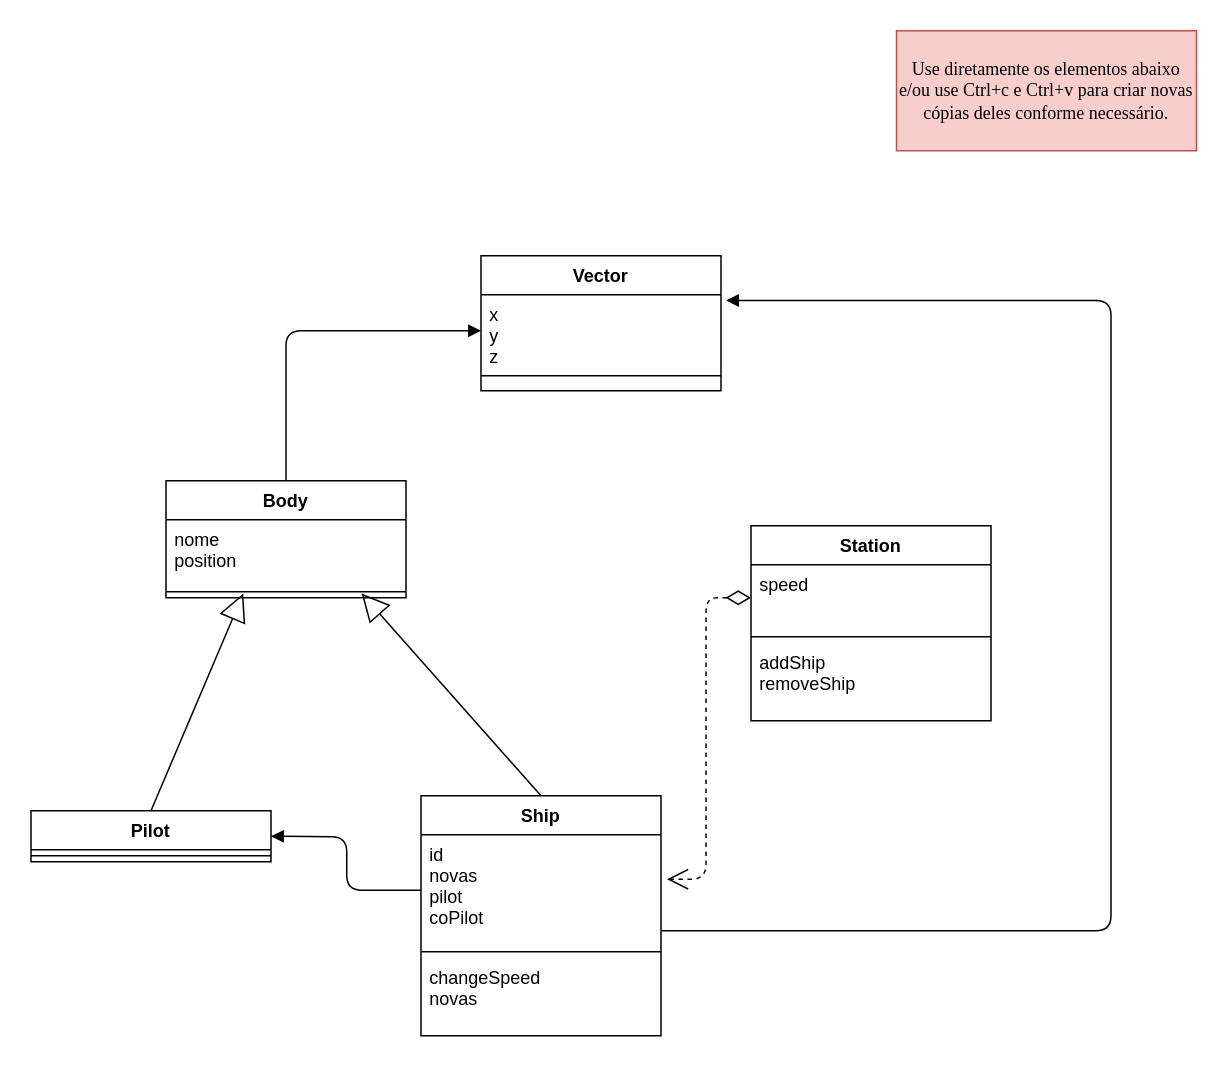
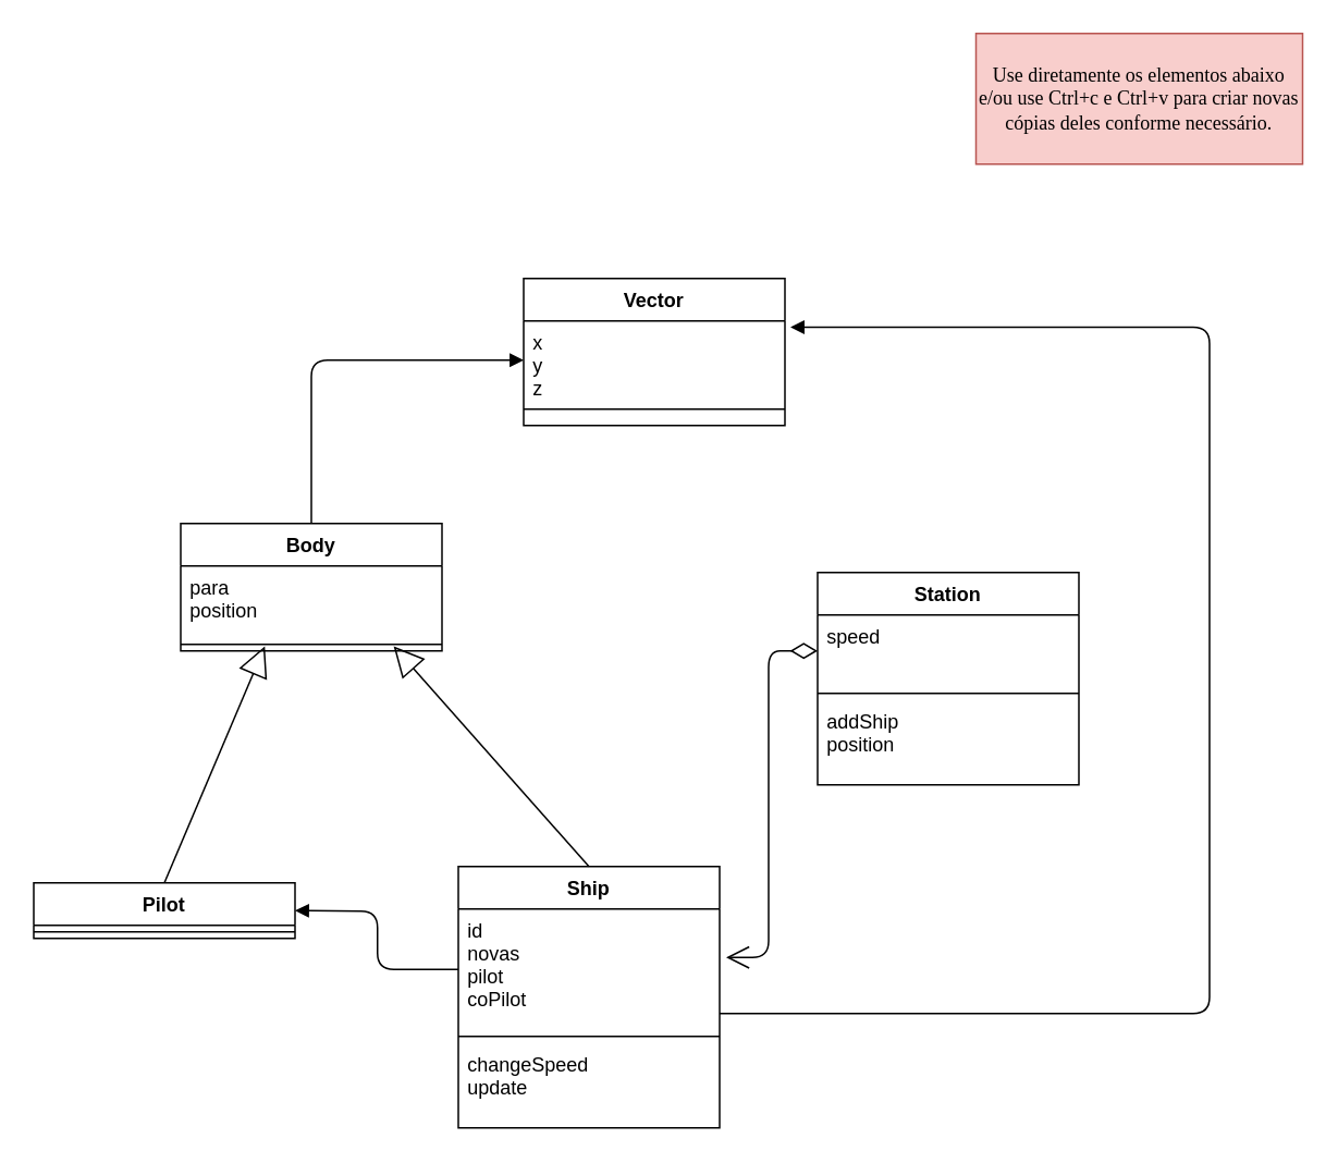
- <mxCell id="3" value="nome&#10;position" style="text;strokeColor=none;fillColor=none;align=left;verticalAlign=top;spacingLeft=4;spacingRight=4;overflow=hidden;rotatable=0;points=[[0,0.5],[1,0.5]];portConstraint=eastwest;" parent="2" vertex="1"><mxGeometry y="26" width="160" height="44" as="geometry" /></mxCell>
+ <mxCell id="3" value="para&#10;position" style="text;strokeColor=none;fillColor=none;align=left;verticalAlign=top;spacingLeft=4;spacingRight=4;overflow=hidden;rotatable=0;points=[[0,0.5],[1,0.5]];portConstraint=eastwest;" parent="2" vertex="1"><mxGeometry y="26" width="160" height="44" as="geometry" /></mxCell>
- <mxCell id="17" value="addShip&#10;removeShip" style="text;strokeColor=none;fillColor=none;align=left;verticalAlign=top;spacingLeft=4;spacingRight=4;overflow=hidden;rotatable=0;points=[[0,0.5],[1,0.5]];portConstraint=eastwest;" parent="14" vertex="1"><mxGeometry y="78" width="160" height="52" as="geometry" /></mxCell>
+ <mxCell id="17" value="addShip&#10;position" style="text;strokeColor=none;fillColor=none;align=left;verticalAlign=top;spacingLeft=4;spacingRight=4;overflow=hidden;rotatable=0;points=[[0,0.5],[1,0.5]];portConstraint=eastwest;" parent="14" vertex="1"><mxGeometry y="78" width="160" height="52" as="geometry" /></mxCell>
- <mxCell id="6" value="" style="endArrow=open;html=1;endSize=12;startArrow=diamondThin;startSize=14;startFill=0;edgeStyle=orthogonalEdgeStyle;align=left;verticalAlign=bottom;exitX=0;exitY=0.5;exitDx=0;exitDy=0;entryX=1.025;entryY=0.401;entryDx=0;entryDy=0;entryPerimeter=0;dashed=1;" parent="1" edge="1" target="11" source="15"><mxGeometry x="-1" y="3" relative="1" as="geometry"><mxPoint x="546.32" y="449.22" as="sourcePoint" /><mxPoint x="580" y="580" as="targetPoint" /></mxGeometry></mxCell>
+ <mxCell id="6" value="" style="endArrow=open;html=1;endSize=12;startArrow=diamondThin;startSize=14;startFill=0;edgeStyle=orthogonalEdgeStyle;align=left;verticalAlign=bottom;exitX=0;exitY=0.5;exitDx=0;exitDy=0;entryX=1.025;entryY=0.401;entryDx=0;entryDy=0;entryPerimeter=0;" parent="1" edge="1" target="11" source="15"><mxGeometry x="-1" y="3" relative="1" as="geometry"><mxPoint x="546.32" y="449.22" as="sourcePoint" /><mxPoint x="580" y="580" as="targetPoint" /></mxGeometry></mxCell>
- <mxCell id="13" value="changeSpeed&#10;novas" style="text;strokeColor=none;fillColor=none;align=left;verticalAlign=top;spacingLeft=4;spacingRight=4;overflow=hidden;rotatable=0;points=[[0,0.5],[1,0.5]];portConstraint=eastwest;" parent="10" vertex="1"><mxGeometry y="108" width="160" height="52" as="geometry" /></mxCell>
+ <mxCell id="13" value="changeSpeed&#10;update" style="text;strokeColor=none;fillColor=none;align=left;verticalAlign=top;spacingLeft=4;spacingRight=4;overflow=hidden;rotatable=0;points=[[0,0.5],[1,0.5]];portConstraint=eastwest;" parent="10" vertex="1"><mxGeometry y="108" width="160" height="52" as="geometry" /></mxCell>
